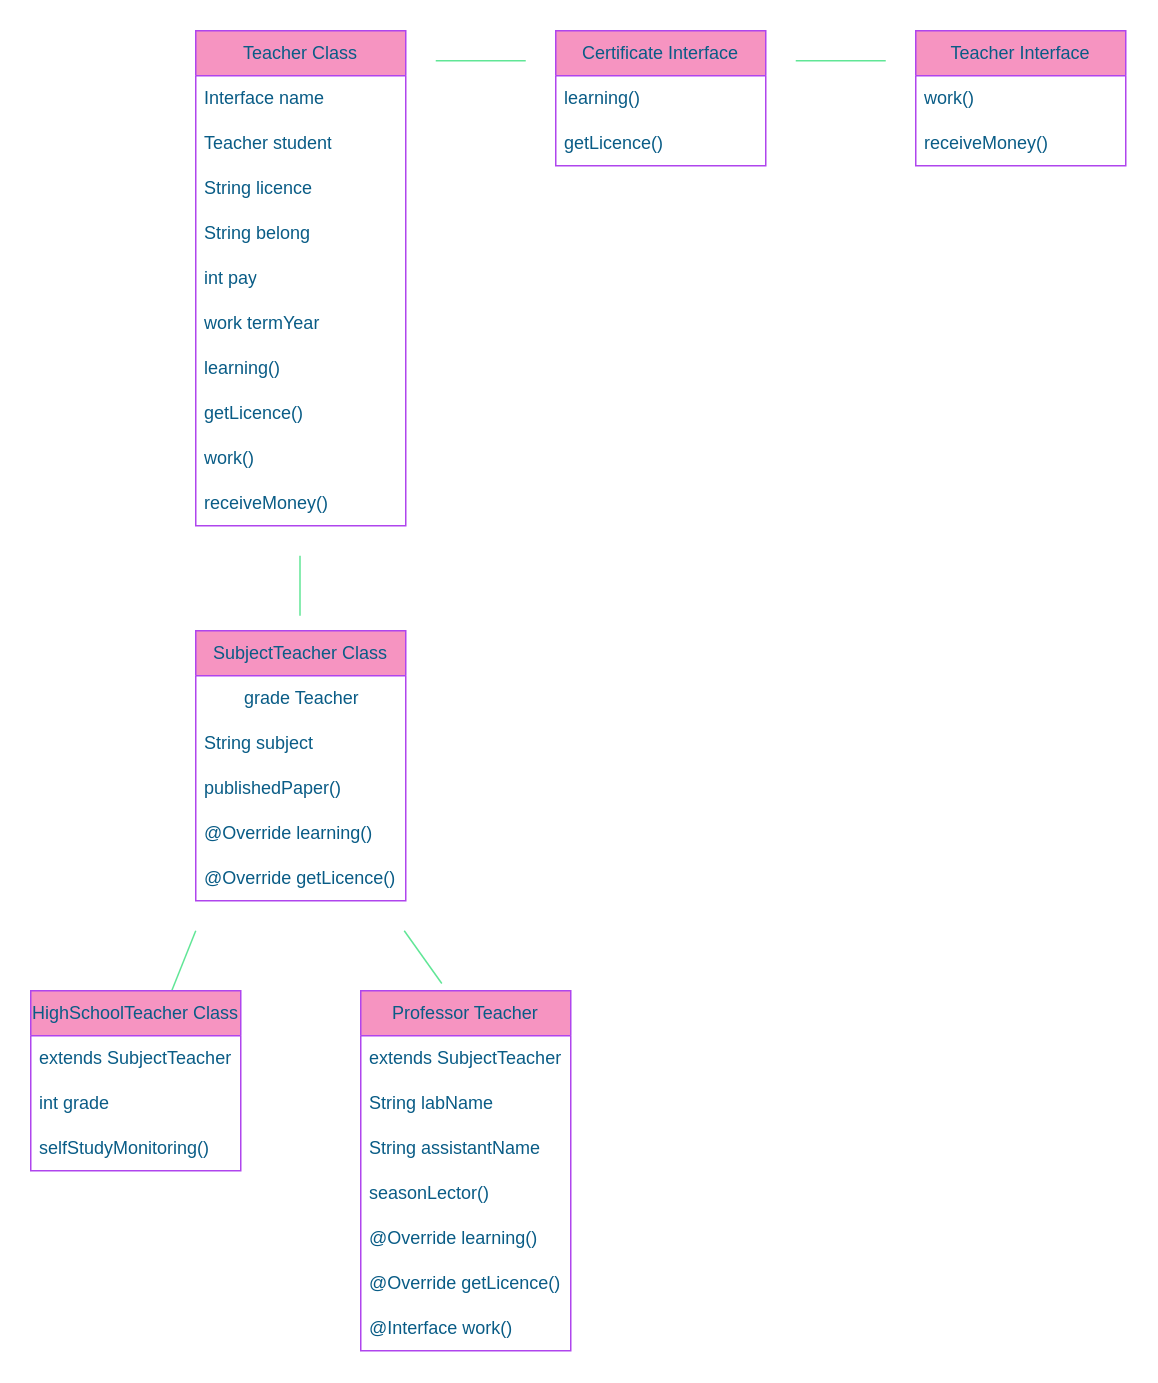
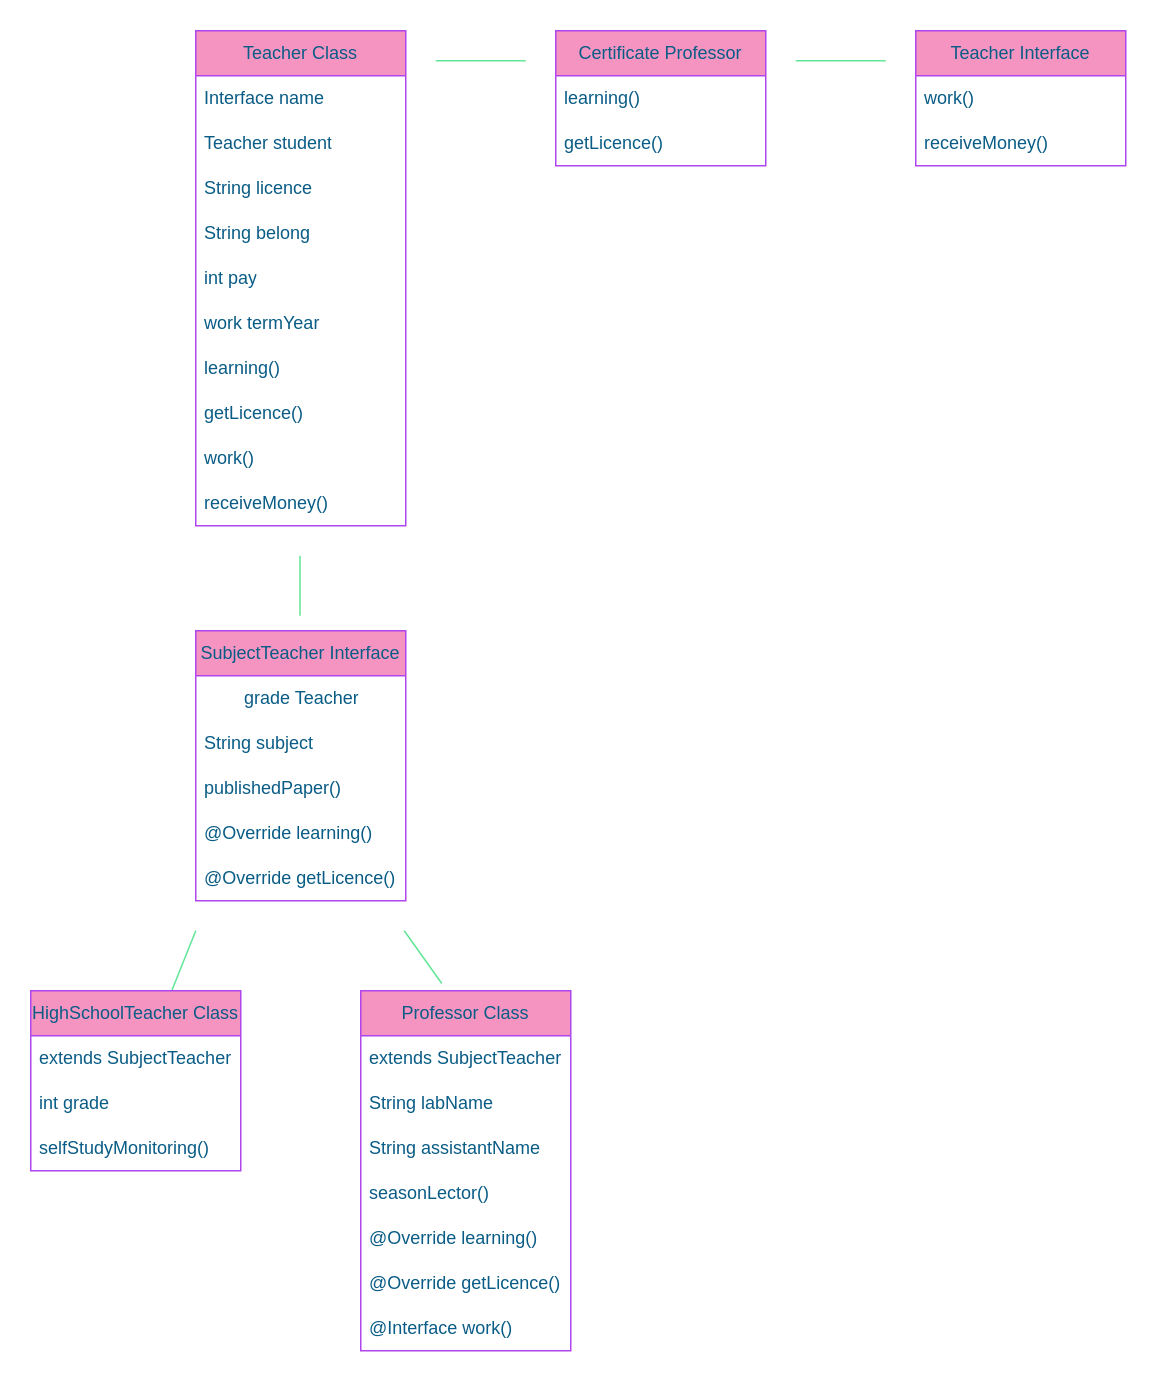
- <mxCell id="14" value="Certificate Interface" style="swimlane;fontStyle=0;childLayout=stackLayout;horizontal=1;startSize=30;horizontalStack=0;resizeParent=1;resizeParentMax=0;resizeLast=0;collapsible=1;marginBottom=0;whiteSpace=wrap;html=1;labelBackgroundColor=none;fillColor=#F694C1;strokeColor=#AF45ED;fontColor=#095C86;" vertex="1" parent="1"><mxGeometry x="370" y="20" width="140" height="90" as="geometry" /></mxCell>
+ <mxCell id="14" value="Certificate Professor" style="swimlane;fontStyle=0;childLayout=stackLayout;horizontal=1;startSize=30;horizontalStack=0;resizeParent=1;resizeParentMax=0;resizeLast=0;collapsible=1;marginBottom=0;whiteSpace=wrap;html=1;labelBackgroundColor=none;fillColor=#F694C1;strokeColor=#AF45ED;fontColor=#095C86;" vertex="1" parent="1"><mxGeometry x="370" y="20" width="140" height="90" as="geometry" /></mxCell>
- <mxCell id="22" value="SubjectTeacher Class" style="swimlane;fontStyle=0;childLayout=stackLayout;horizontal=1;startSize=30;horizontalStack=0;resizeParent=1;resizeParentMax=0;resizeLast=0;collapsible=1;marginBottom=0;whiteSpace=wrap;html=1;labelBackgroundColor=none;fillColor=#F694C1;strokeColor=#AF45ED;fontColor=#095C86;" vertex="1" parent="1"><mxGeometry x="130" y="420" width="140" height="180" as="geometry" /></mxCell>
+ <mxCell id="22" value="SubjectTeacher Interface" style="swimlane;fontStyle=0;childLayout=stackLayout;horizontal=1;startSize=30;horizontalStack=0;resizeParent=1;resizeParentMax=0;resizeLast=0;collapsible=1;marginBottom=0;whiteSpace=wrap;html=1;labelBackgroundColor=none;fillColor=#F694C1;strokeColor=#AF45ED;fontColor=#095C86;" vertex="1" parent="1"><mxGeometry x="130" y="420" width="140" height="180" as="geometry" /></mxCell>
- <mxCell id="30" value="Professor Teacher" style="swimlane;fontStyle=0;childLayout=stackLayout;horizontal=1;startSize=30;horizontalStack=0;resizeParent=1;resizeParentMax=0;resizeLast=0;collapsible=1;marginBottom=0;whiteSpace=wrap;html=1;labelBackgroundColor=none;fillColor=#F694C1;strokeColor=#AF45ED;fontColor=#095C86;" vertex="1" parent="1"><mxGeometry x="240" y="660" width="140" height="240" as="geometry" /></mxCell>
+ <mxCell id="30" value="Professor Class" style="swimlane;fontStyle=0;childLayout=stackLayout;horizontal=1;startSize=30;horizontalStack=0;resizeParent=1;resizeParentMax=0;resizeLast=0;collapsible=1;marginBottom=0;whiteSpace=wrap;html=1;labelBackgroundColor=none;fillColor=#F694C1;strokeColor=#AF45ED;fontColor=#095C86;" vertex="1" parent="1"><mxGeometry x="240" y="660" width="140" height="240" as="geometry" /></mxCell>
